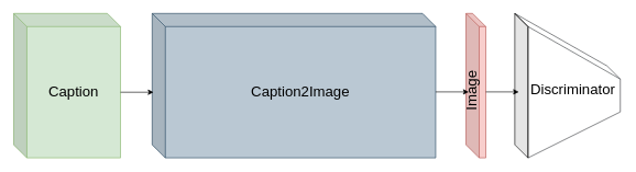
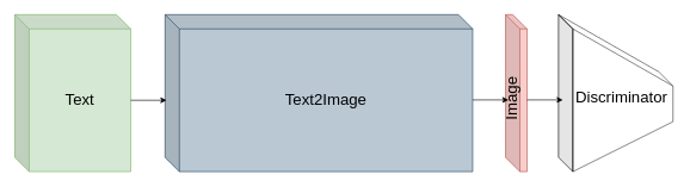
- <mxCell id="2" value="&lt;font style=&quot;font-size: 22px&quot;&gt;Caption&lt;/font&gt;" style="shape=cube;whiteSpace=wrap;html=1;boundedLbl=1;backgroundOutline=1;darkOpacity=0.05;darkOpacity2=0.1;fillColor=#d5e8d4;strokeColor=#82b366;shadow=0;" vertex="1" parent="1"><mxGeometry x="20" y="20" width="162" height="220" as="geometry" /></mxCell>
+ <mxCell id="2" value="&lt;font style=&quot;font-size: 22px&quot;&gt;Text&lt;/font&gt;" style="shape=cube;whiteSpace=wrap;html=1;boundedLbl=1;backgroundOutline=1;darkOpacity=0.05;darkOpacity2=0.1;fillColor=#d5e8d4;strokeColor=#82b366;shadow=0;" vertex="1" parent="1"><mxGeometry x="20" y="20" width="162" height="220" as="geometry" /></mxCell>
- <mxCell id="3" value="&lt;font style=&quot;font-size: 22px&quot;&gt;Caption2Image&lt;/font&gt;" style="shape=cube;whiteSpace=wrap;html=1;boundedLbl=1;backgroundOutline=1;darkOpacity=0.05;darkOpacity2=0.1;shadow=0;fillColor=#bac8d3;strokeColor=#23445d;gradientDirection=west;" vertex="1" parent="1"><mxGeometry x="230" y="20" width="430" height="220" as="geometry" /></mxCell>
+ <mxCell id="3" value="&lt;font style=&quot;font-size: 22px&quot;&gt;Text2Image&lt;/font&gt;" style="shape=cube;whiteSpace=wrap;html=1;boundedLbl=1;backgroundOutline=1;darkOpacity=0.05;darkOpacity2=0.1;shadow=0;fillColor=#bac8d3;strokeColor=#23445d;gradientDirection=west;" vertex="1" parent="1"><mxGeometry x="230" y="20" width="430" height="220" as="geometry" /></mxCell>
